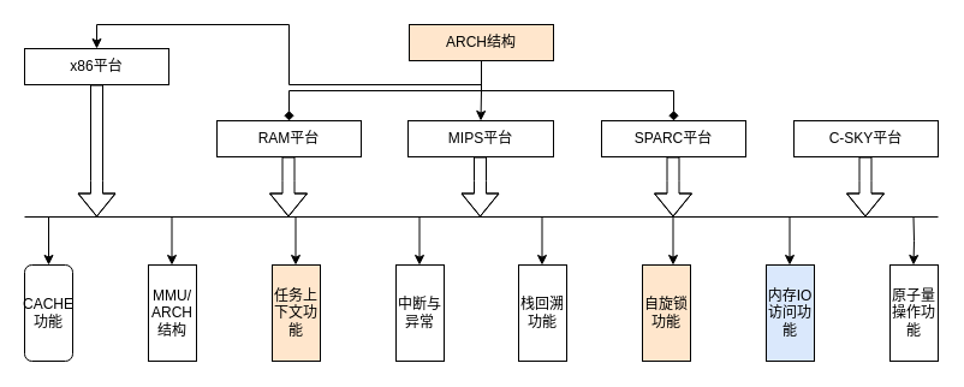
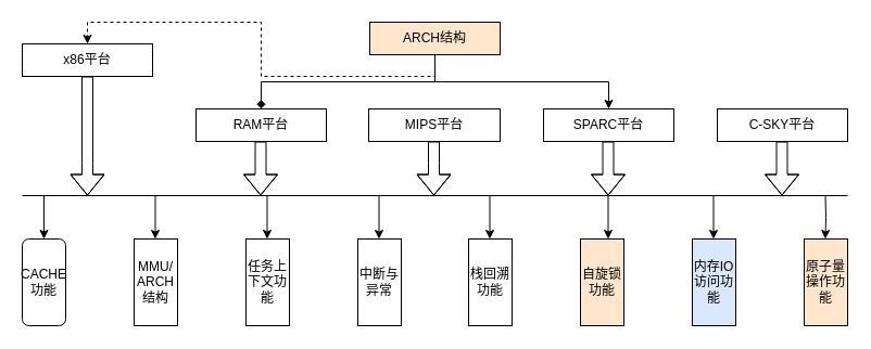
- <mxCell id="4" style="edgeStyle=orthogonalEdgeStyle;rounded=0;orthogonalLoop=1;jettySize=auto;html=1;exitX=0.5;exitY=1;exitDx=0;exitDy=0;entryX=0.5;entryY=0;entryDx=0;entryDy=0;" edge="1" parent="1" source="6" target="7"><mxGeometry relative="1" as="geometry" /></mxCell>
+ <mxCell id="4" style="edgeStyle=orthogonalEdgeStyle;rounded=0;orthogonalLoop=1;jettySize=auto;html=1;exitX=0.5;exitY=1;exitDx=0;exitDy=0;entryX=0.5;entryY=0;entryDx=0;entryDy=0;dashed=1;" edge="1" parent="1" source="6" target="7"><mxGeometry relative="1" as="geometry" /></mxCell>
- <mxCell id="2" style="edgeStyle=orthogonalEdgeStyle;rounded=0;orthogonalLoop=1;jettySize=auto;html=1;exitX=0.5;exitY=1;exitDx=0;exitDy=0;entryX=0.5;entryY=0;entryDx=0;entryDy=0;" edge="1" parent="1" source="6" target="9"><mxGeometry relative="1" as="geometry" /></mxCell>
- <mxCell id="5" style="edgeStyle=orthogonalEdgeStyle;rounded=0;orthogonalLoop=1;jettySize=auto;html=1;exitX=0.5;exitY=1;exitDx=0;exitDy=0;endArrow=diamond;" edge="1" parent="1" source="6" target="10"><mxGeometry relative="1" as="geometry" /></mxCell>
+ <mxCell id="5" style="edgeStyle=orthogonalEdgeStyle;rounded=0;orthogonalLoop=1;jettySize=auto;html=1;exitX=0.5;exitY=1;exitDx=0;exitDy=0;" edge="1" parent="1" source="6" target="10"><mxGeometry relative="1" as="geometry" /></mxCell>
- <mxCell id="21" value="任务上下文功能" style="rounded=0;whiteSpace=wrap;html=1;fillColor=#ffe6cc;" vertex="1" parent="1"><mxGeometry x="226" y="220" width="40" height="80" as="geometry" /></mxCell>
+ <mxCell id="21" value="任务上下文功能" style="rounded=0;whiteSpace=wrap;html=1;" vertex="1" parent="1"><mxGeometry x="226" y="220" width="40" height="80" as="geometry" /></mxCell>
- <mxCell id="26" value="原子量操作功能" style="rounded=0;whiteSpace=wrap;html=1;" vertex="1" parent="1"><mxGeometry x="740" y="220" width="40" height="80" as="geometry" /></mxCell>
+ <mxCell id="26" value="原子量操作功能" style="rounded=0;whiteSpace=wrap;html=1;fillColor=#ffe6cc;" vertex="1" parent="1"><mxGeometry x="740" y="220" width="40" height="80" as="geometry" /></mxCell>
